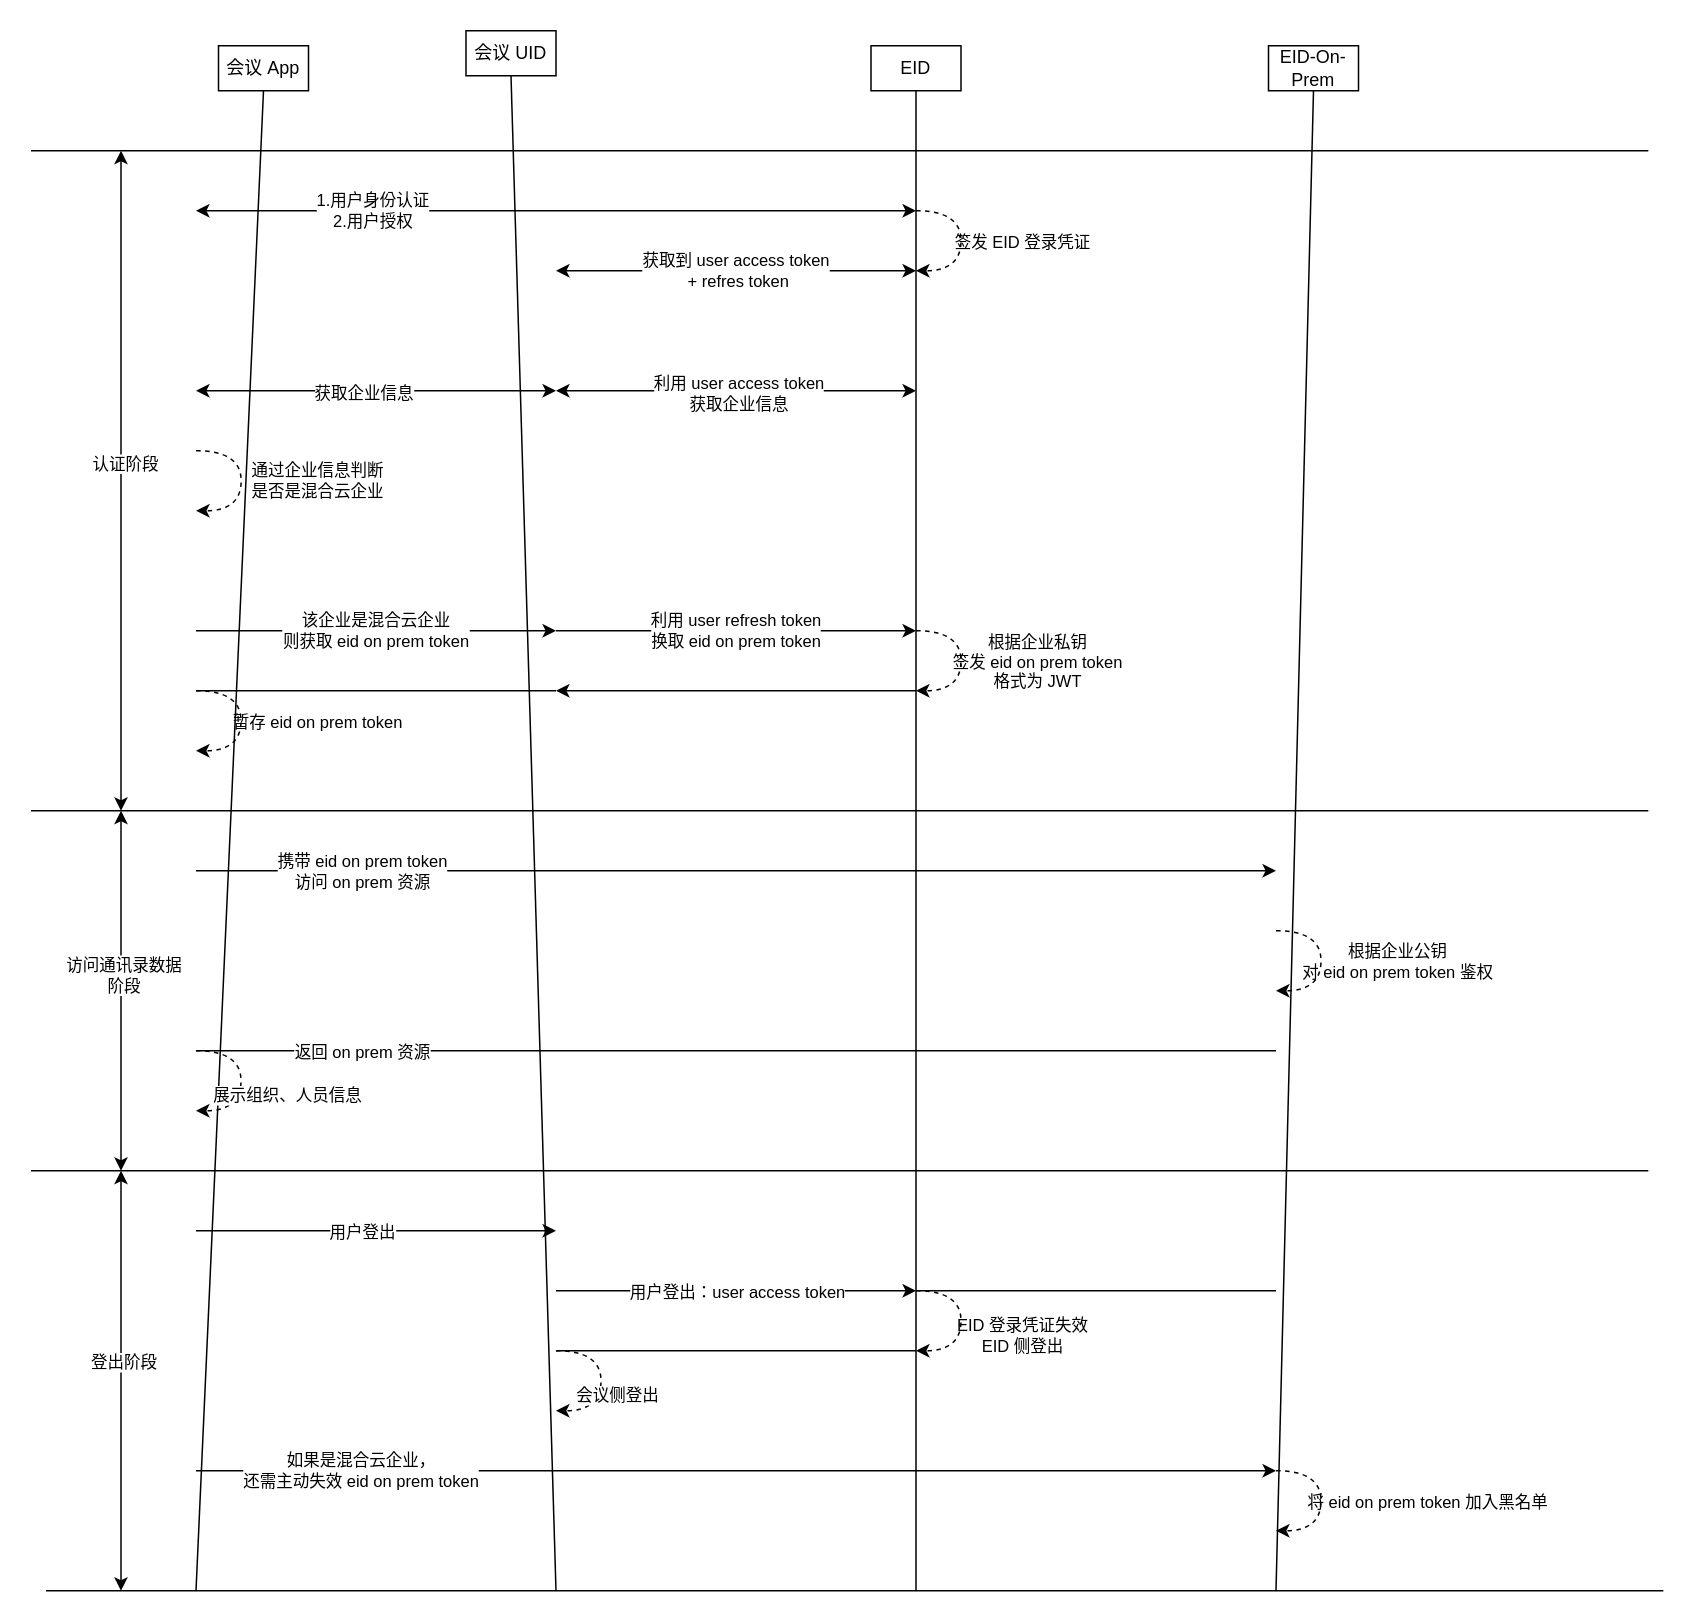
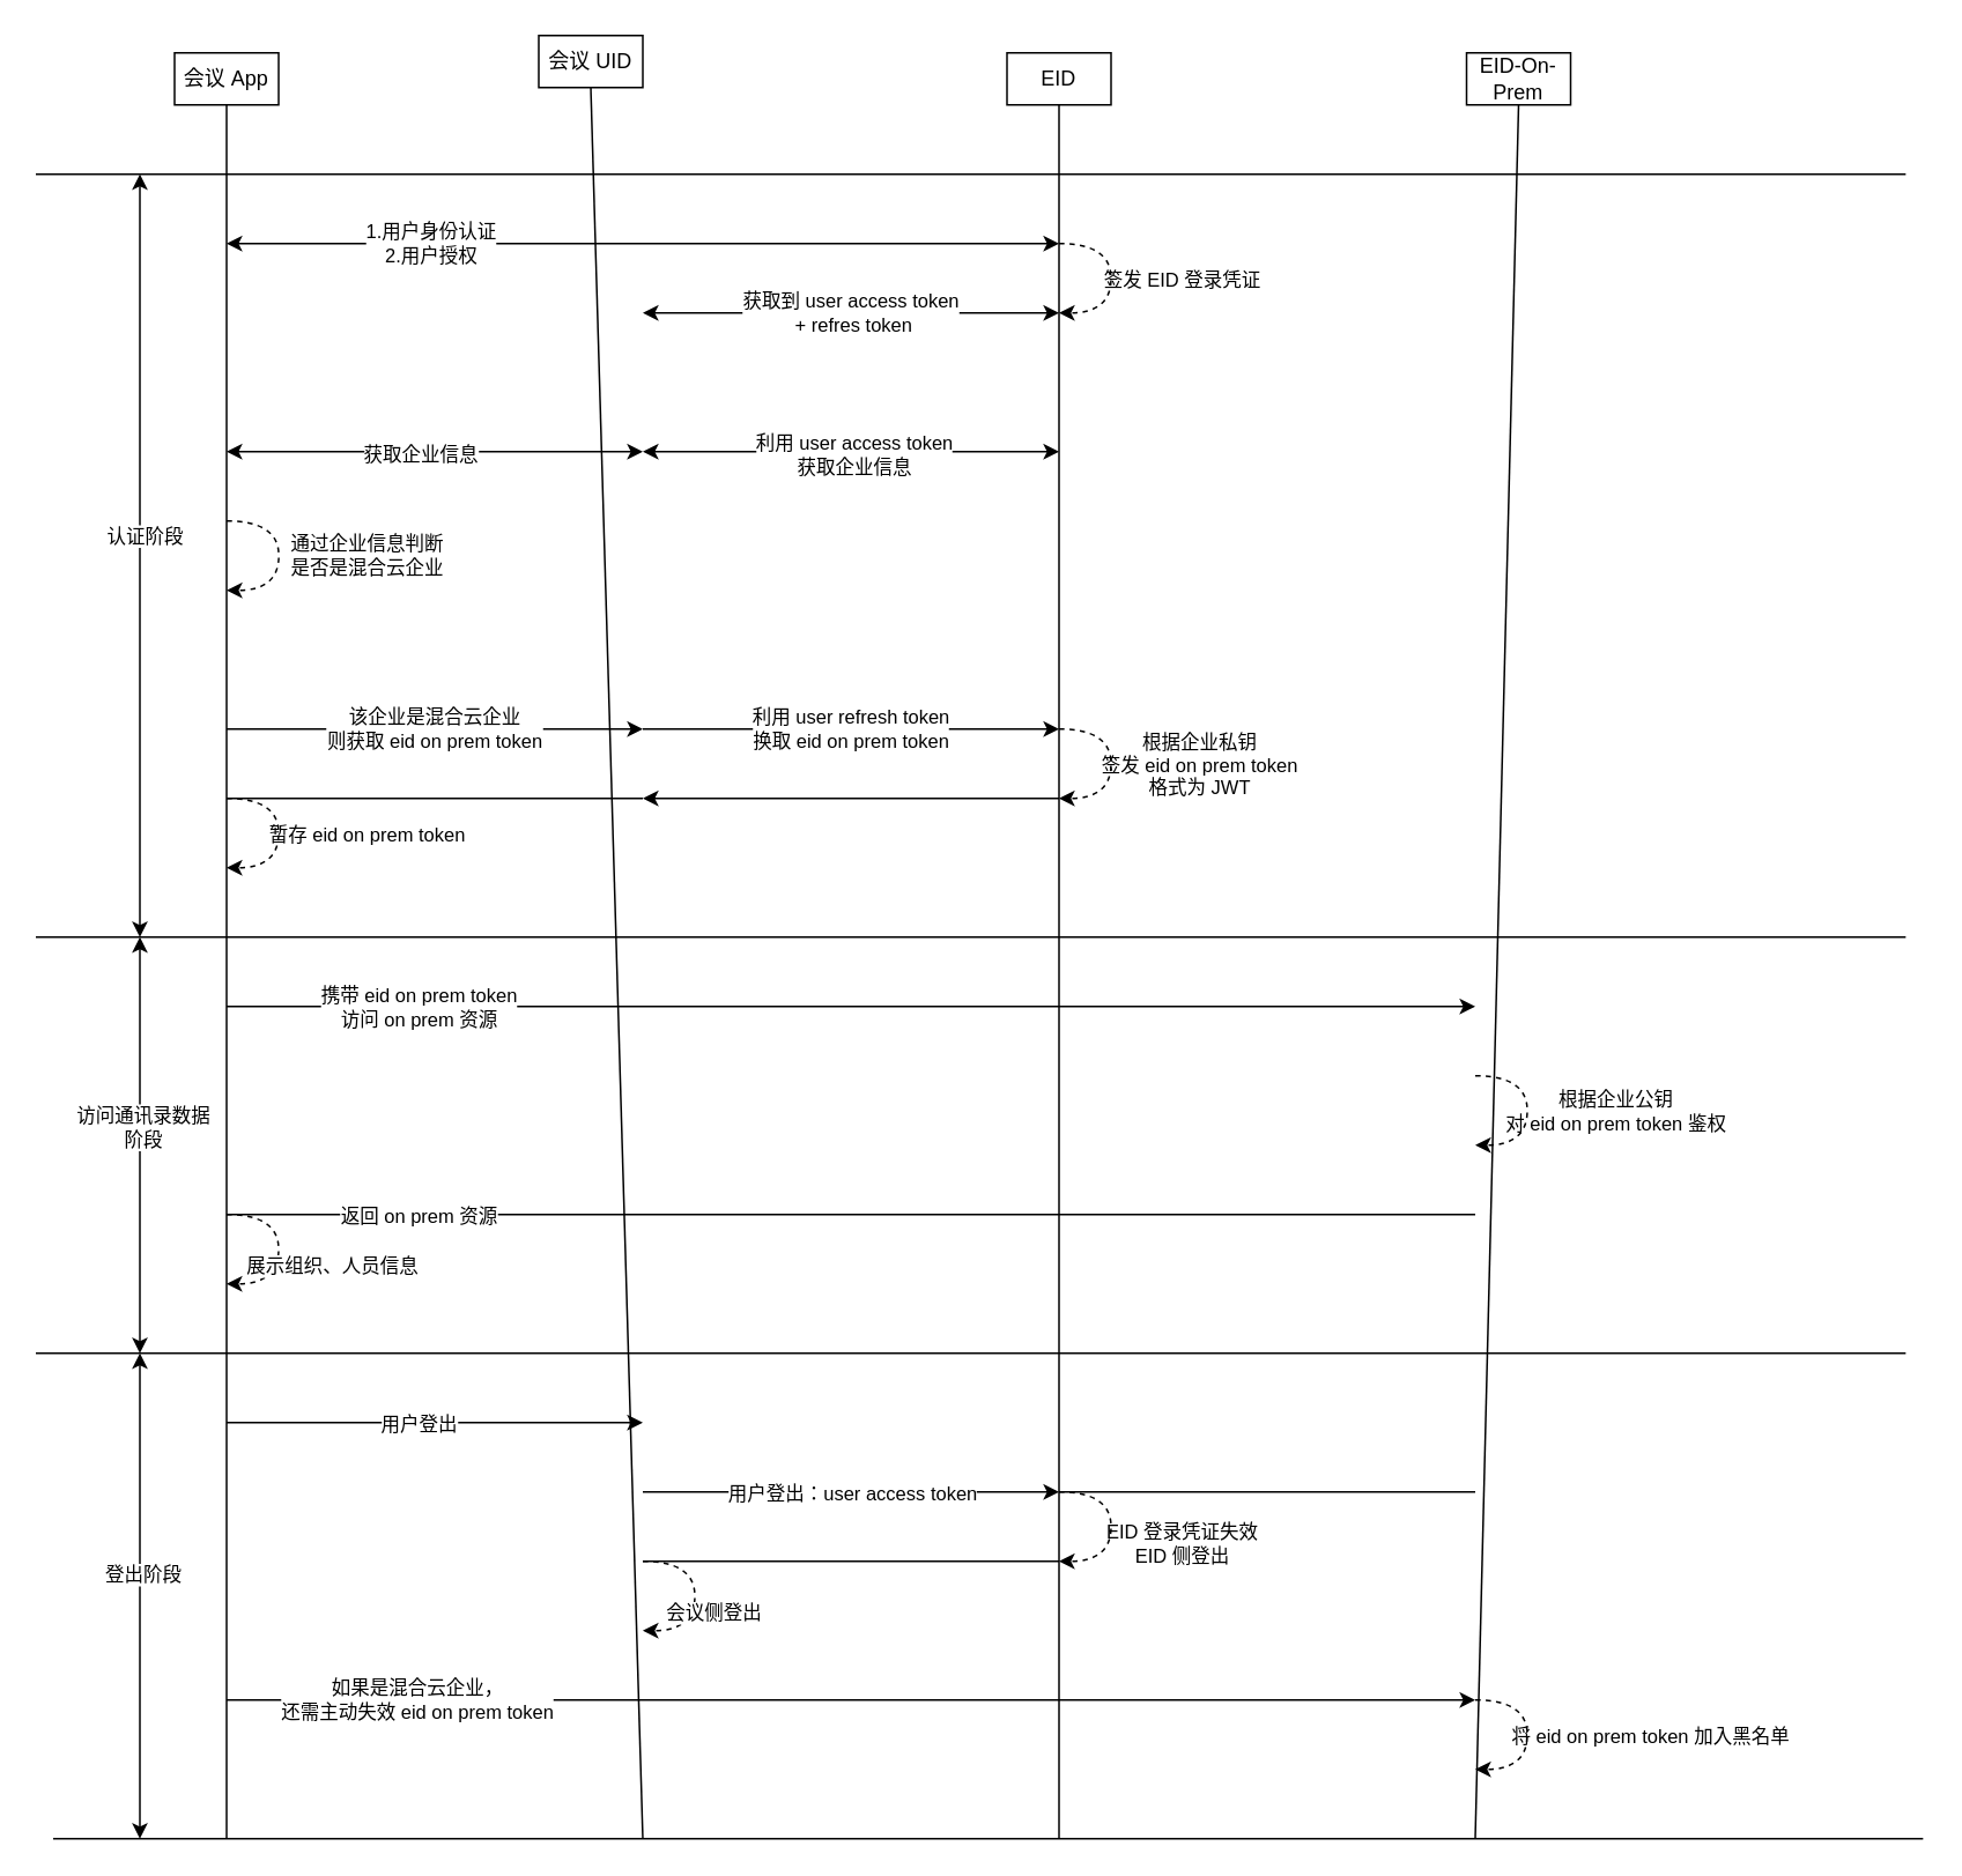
- <mxCell id="3" value="会议 App" style="rounded=0;whiteSpace=wrap;html=1;" vertex="1" parent="1"><mxGeometry x="145" y="30" width="60" height="30" as="geometry" /></mxCell>
+ <mxCell id="3" value="会议 App" style="rounded=0;whiteSpace=wrap;html=1;" vertex="1" parent="1"><mxGeometry x="100" y="30" width="60" height="30" as="geometry" /></mxCell>
